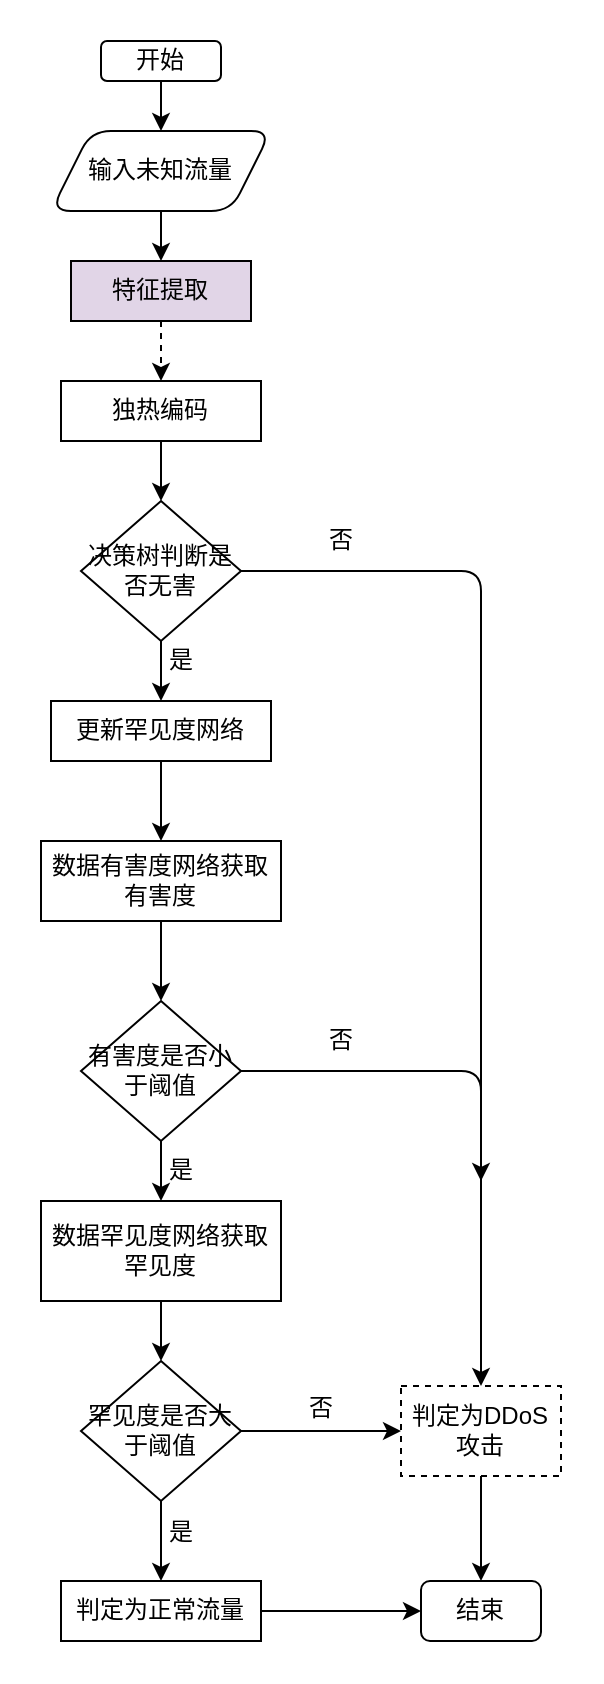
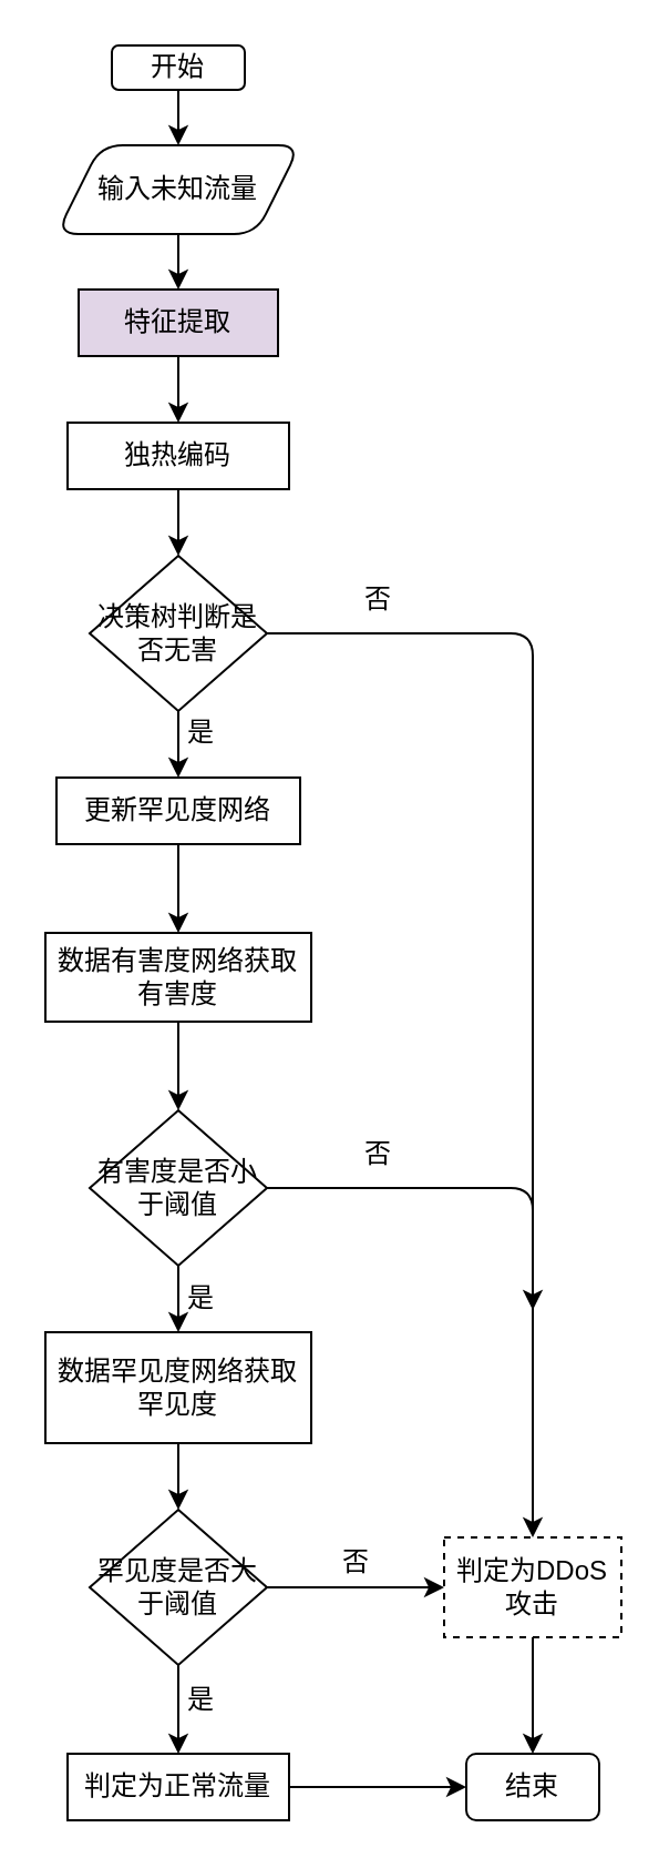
- <mxCell id="6" value="" style="edgeStyle=none;html=1;dashed=1;" edge="1" parent="1" source="7" target="9"><mxGeometry relative="1" as="geometry" /></mxCell>
+ <mxCell id="6" value="" style="edgeStyle=none;html=1;" edge="1" parent="1" source="7" target="9"><mxGeometry relative="1" as="geometry" /></mxCell>
